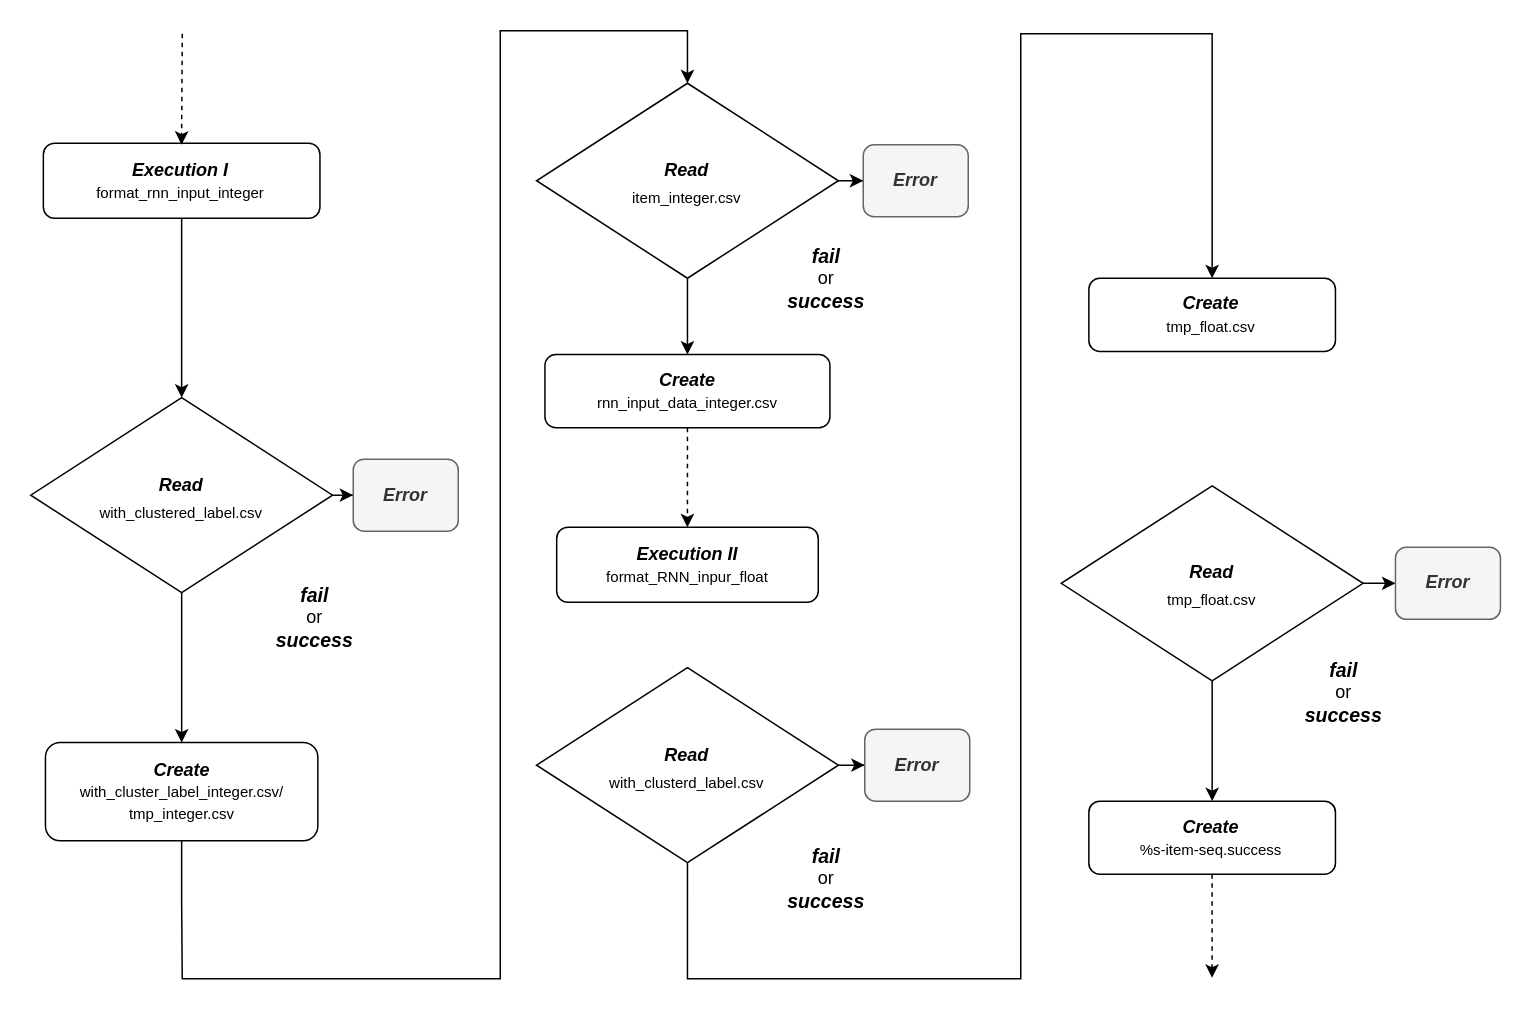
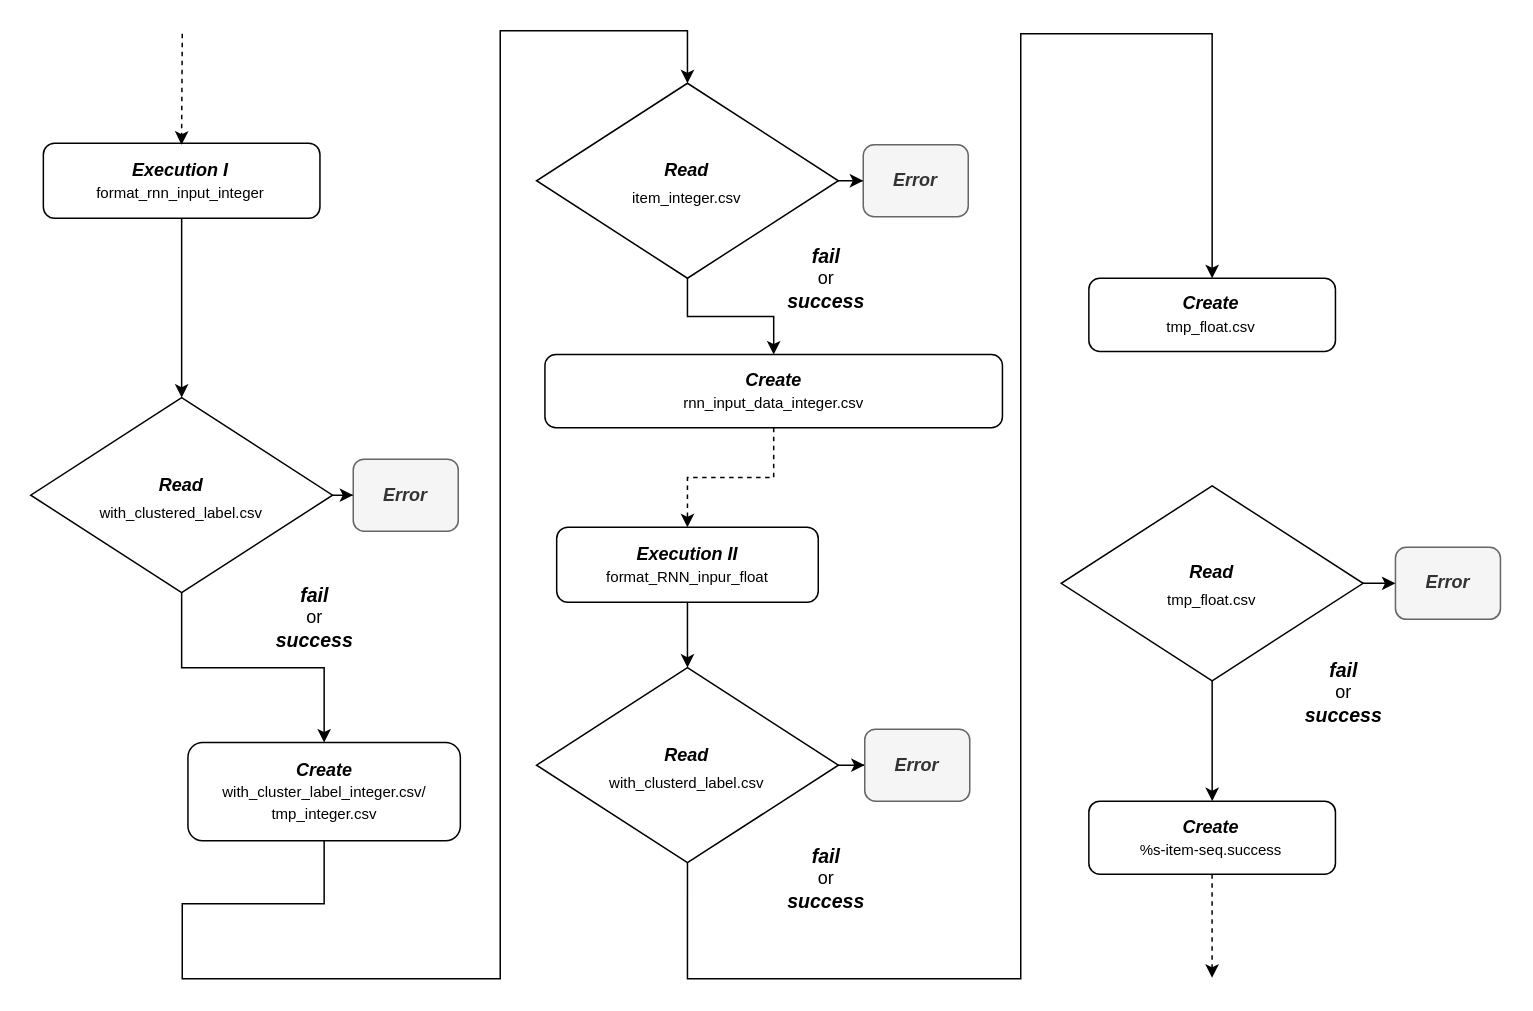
- <mxCell id="16" value="&lt;b style=&quot;font-size: 11px&quot;&gt;&lt;i&gt;&lt;font style=&quot;font-size: 12px&quot;&gt;Create&lt;/font&gt;&lt;/i&gt;&lt;/b&gt;&lt;br&gt;&lt;div&gt;&lt;div&gt;&lt;span style=&quot;font-size: 10px&quot;&gt;rnn_input_data_&lt;/span&gt;&lt;span style=&quot;font-size: 10px&quot;&gt;integer.csv&lt;/span&gt;&lt;/div&gt;&lt;/div&gt;" style="rounded=1;whiteSpace=wrap;html=1;fontSize=12;glass=0;strokeWidth=1;shadow=0;" parent="1" vertex="1"><mxGeometry x="362.79" y="235.87" width="190" height="48.75" as="geometry" /></mxCell>
+ <mxCell id="16" value="&lt;b style=&quot;font-size: 11px&quot;&gt;&lt;i&gt;&lt;font style=&quot;font-size: 12px&quot;&gt;Create&lt;/font&gt;&lt;/i&gt;&lt;/b&gt;&lt;br&gt;&lt;div&gt;&lt;div&gt;&lt;span style=&quot;font-size: 10px&quot;&gt;rnn_input_data_&lt;/span&gt;&lt;span style=&quot;font-size: 10px&quot;&gt;integer.csv&lt;/span&gt;&lt;/div&gt;&lt;/div&gt;" style="rounded=1;whiteSpace=wrap;html=1;fontSize=12;glass=0;strokeWidth=1;shadow=0;" parent="1" vertex="1"><mxGeometry x="362.79" y="235.87" width="305" height="48.75" as="geometry" /></mxCell>
+ <mxCell id="21" value="" style="edgeStyle=orthogonalEdgeStyle;rounded=0;orthogonalLoop=1;jettySize=auto;html=1;" parent="1" source="22" target="20" edge="1"><mxGeometry relative="1" as="geometry" /></mxCell>
- <mxCell id="4" value="&lt;b style=&quot;font-size: 11px&quot;&gt;&lt;i&gt;&lt;font style=&quot;font-size: 12px&quot;&gt;Create&lt;/font&gt;&lt;/i&gt;&lt;/b&gt;&lt;br&gt;&lt;div&gt;&lt;div&gt;&lt;span style=&quot;font-size: 10px&quot;&gt;with_cluster_label_&lt;/span&gt;&lt;span style=&quot;font-size: 10px&quot;&gt;integer.csv/&lt;/span&gt;&lt;/div&gt;&lt;div&gt;&lt;span style=&quot;font-size: 10px&quot;&gt;tmp_integer.csv&lt;/span&gt;&lt;/div&gt;&lt;/div&gt;" style="rounded=1;whiteSpace=wrap;html=1;fontSize=12;glass=0;strokeWidth=1;shadow=0;" parent="1" vertex="1"><mxGeometry x="29.8" y="494.5" width="181.6" height="65.5" as="geometry" /></mxCell>
+ <mxCell id="4" value="&lt;b style=&quot;font-size: 11px&quot;&gt;&lt;i&gt;&lt;font style=&quot;font-size: 12px&quot;&gt;Create&lt;/font&gt;&lt;/i&gt;&lt;/b&gt;&lt;br&gt;&lt;div&gt;&lt;div&gt;&lt;span style=&quot;font-size: 10px&quot;&gt;with_cluster_label_&lt;/span&gt;&lt;span style=&quot;font-size: 10px&quot;&gt;integer.csv/&lt;/span&gt;&lt;/div&gt;&lt;div&gt;&lt;span style=&quot;font-size: 10px&quot;&gt;tmp_integer.csv&lt;/span&gt;&lt;/div&gt;&lt;/div&gt;" style="rounded=1;whiteSpace=wrap;html=1;fontSize=12;glass=0;strokeWidth=1;shadow=0;" parent="1" vertex="1"><mxGeometry x="124.8" y="494.5" width="181.6" height="65.5" as="geometry" /></mxCell>
